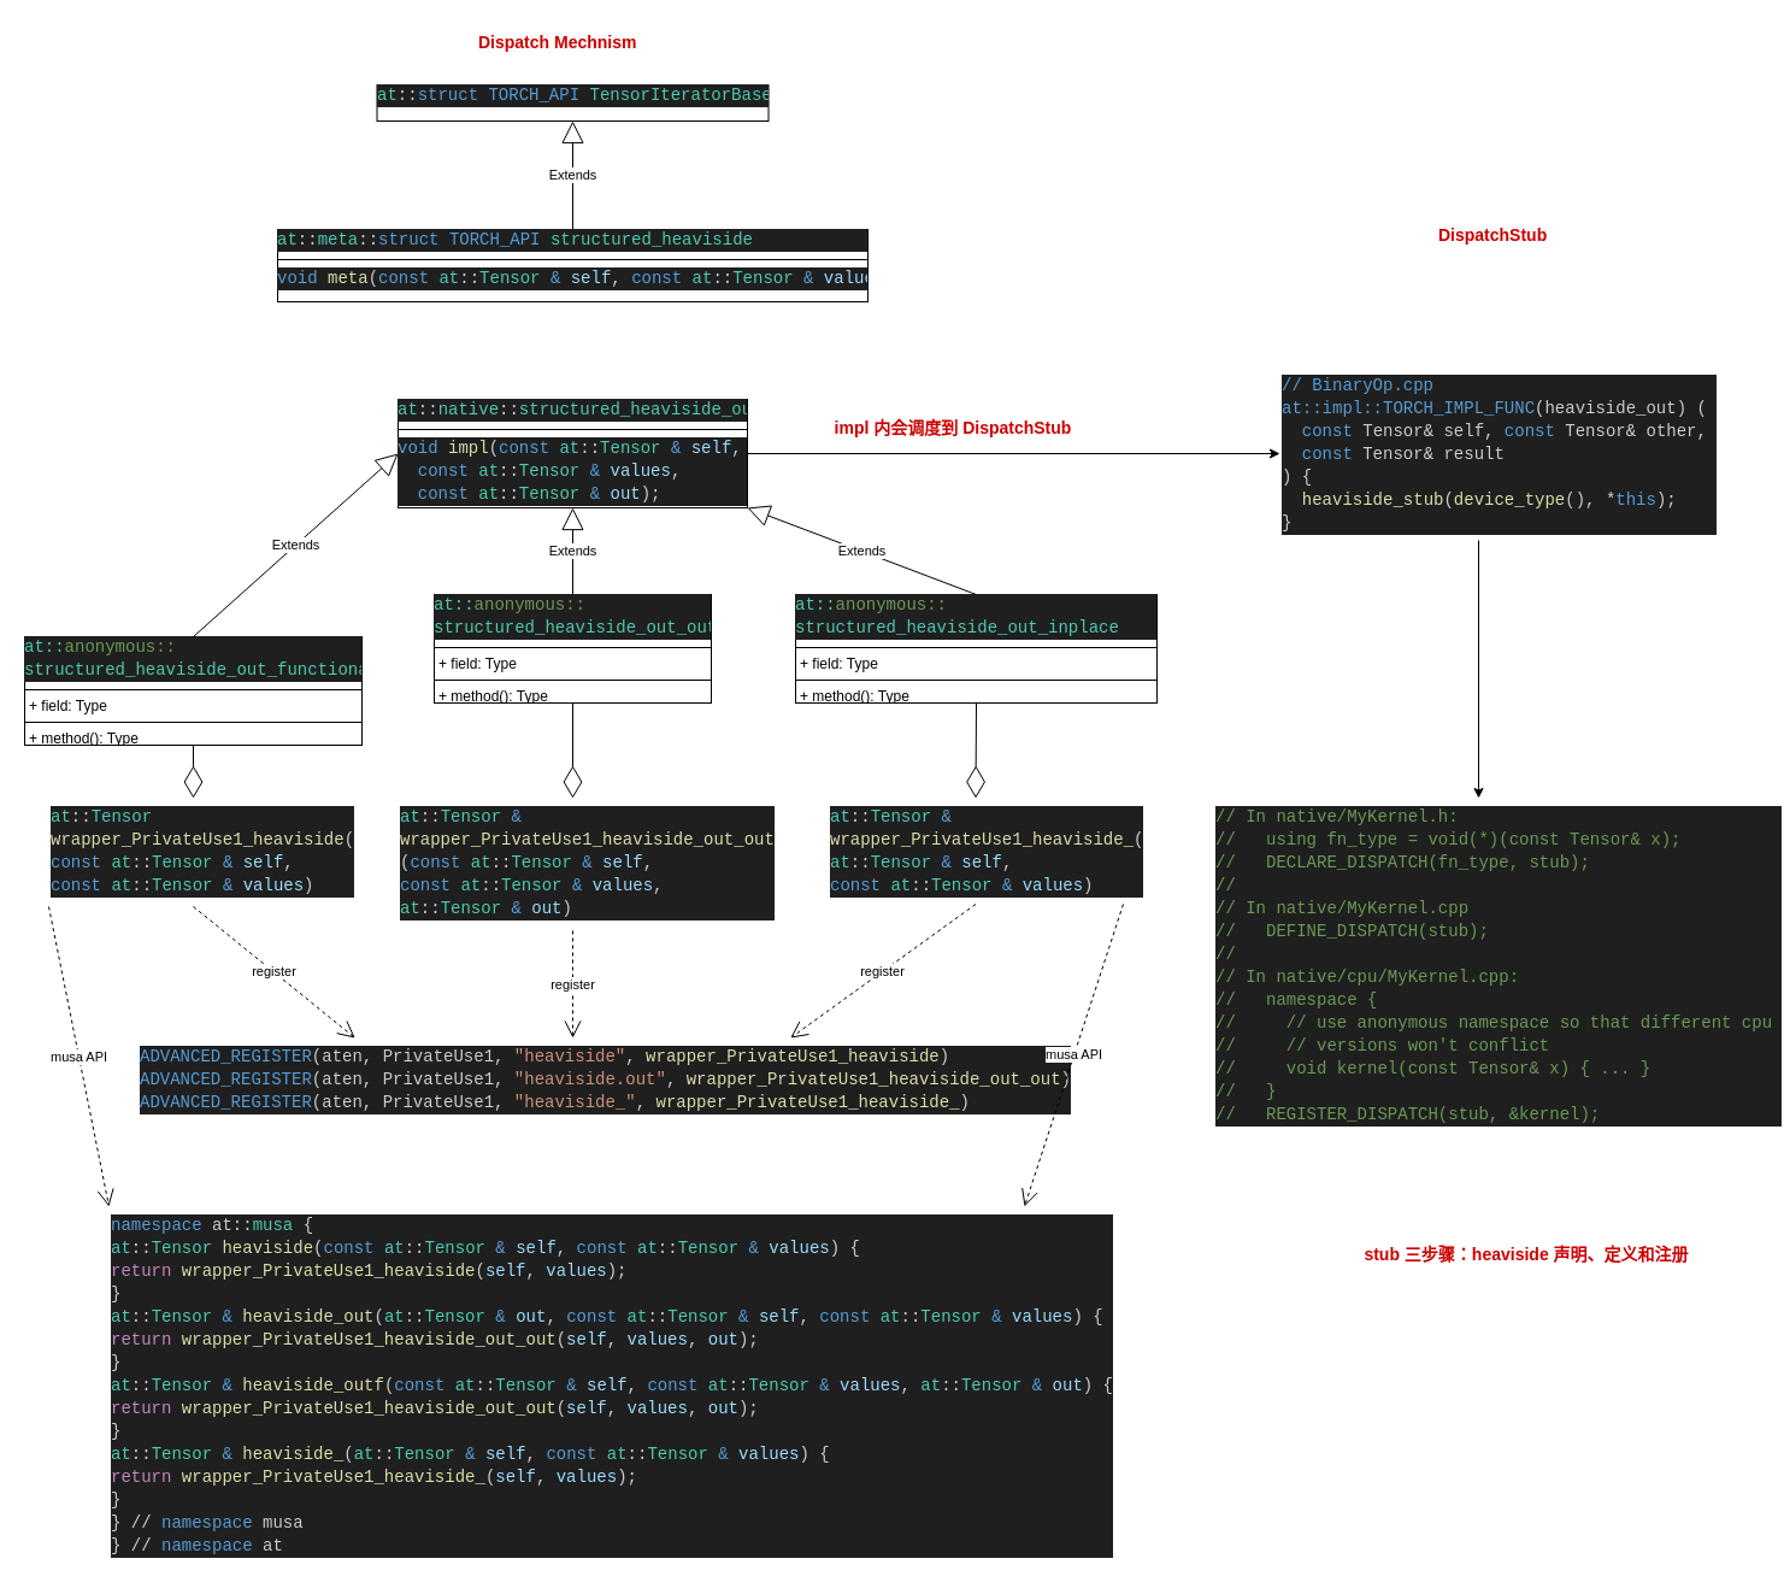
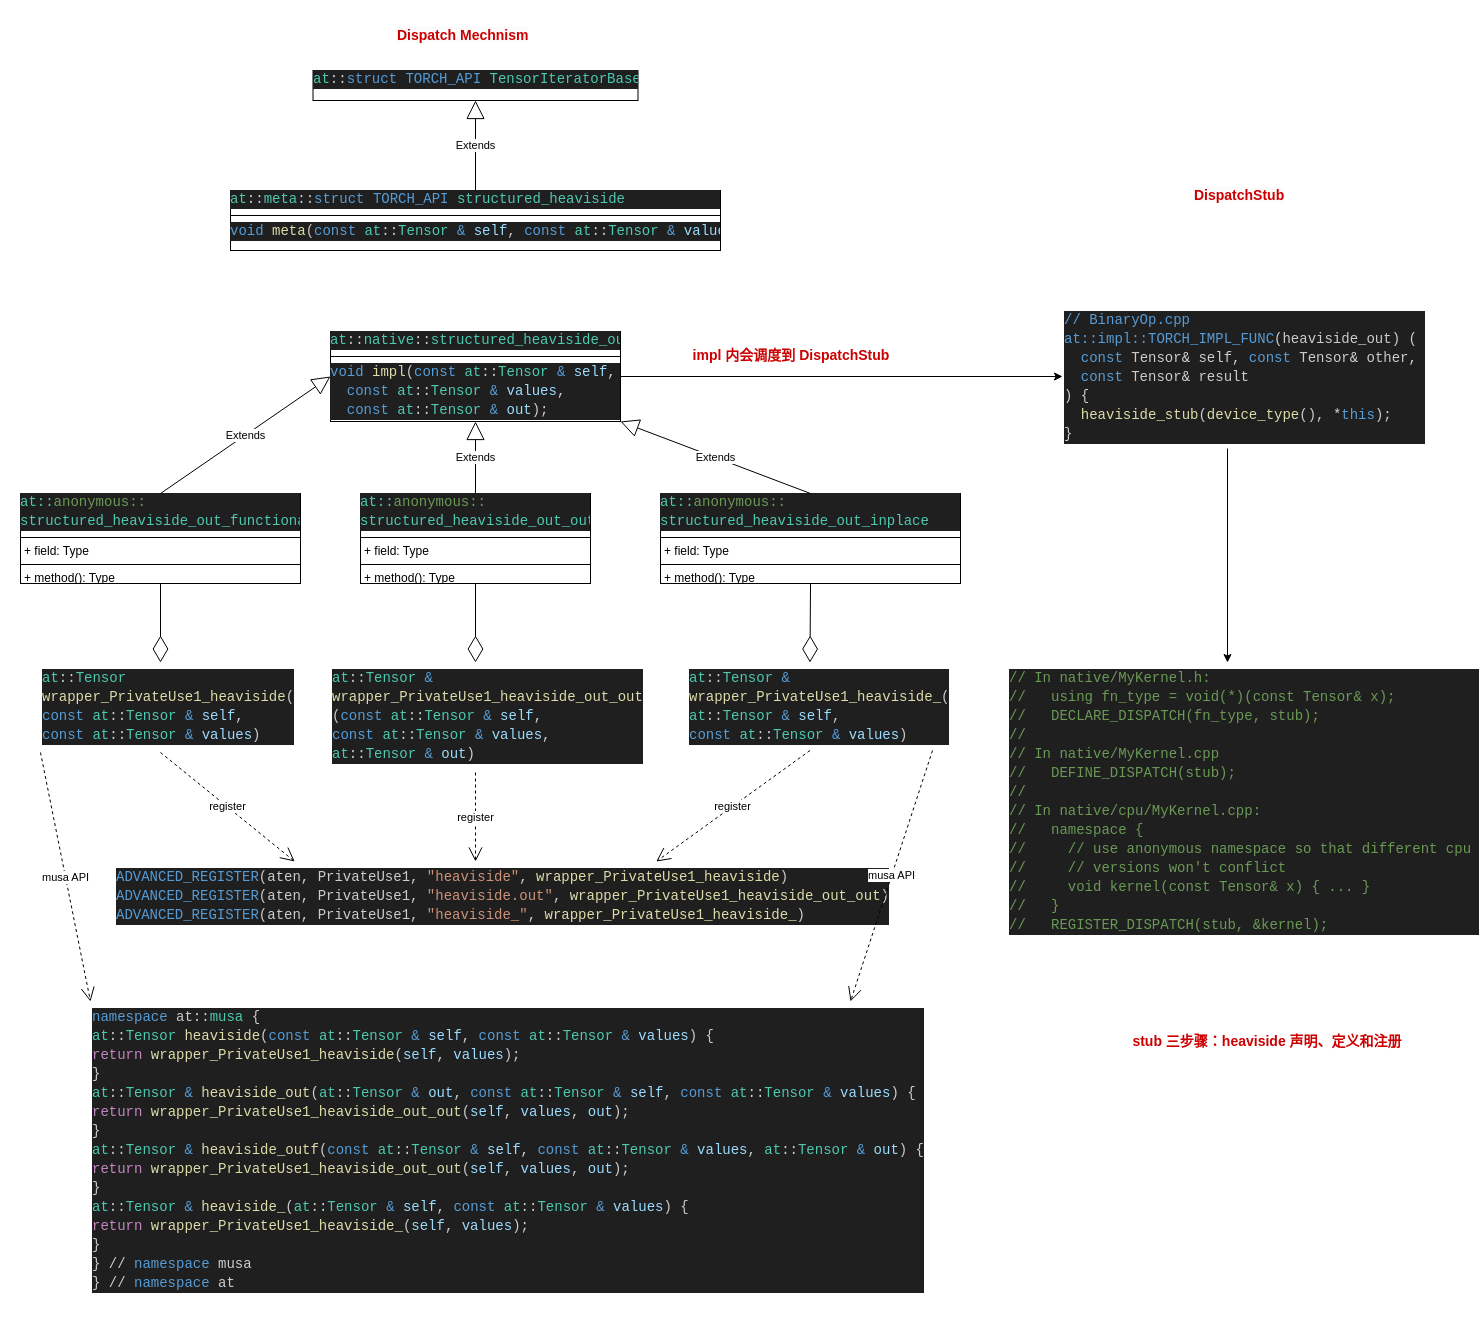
- <mxCell id="7" value="&lt;div style=&quot;color: rgb(204, 204, 204); background-color: rgb(31, 31, 31); font-family: Consolas, &amp;quot;Courier New&amp;quot;, monospace; font-size: 14px; line-height: 19px; white-space: pre;&quot;&gt;&lt;span style=&quot;background-color: initial; color: rgb(78, 201, 176);&quot;&gt;at::&lt;/span&gt;&lt;span style=&quot;background-color: initial; color: rgb(106, 153, 85);&quot;&gt;anonymous::&lt;/span&gt;&lt;/div&gt;&lt;div style=&quot;color: rgb(204, 204, 204); background-color: rgb(31, 31, 31); font-family: Consolas, &amp;quot;Courier New&amp;quot;, monospace; font-size: 14px; line-height: 19px; white-space: pre;&quot;&gt;&lt;span style=&quot;color: rgb(78, 201, 176);&quot;&gt;structured_heaviside_out_functional&lt;/span&gt; &lt;/div&gt;&lt;hr size=&quot;1&quot; style=&quot;border-style:solid;&quot;&gt;&lt;p style=&quot;margin:0px;margin-left:4px;&quot;&gt;+ field: Type&lt;/p&gt;&lt;hr size=&quot;1&quot; style=&quot;border-style:solid;&quot;&gt;&lt;p style=&quot;margin:0px;margin-left:4px;&quot;&gt;+ method(): Type&lt;/p&gt;" style="verticalAlign=top;align=left;overflow=fill;html=1;whiteSpace=wrap;" vertex="1" parent="1"><mxGeometry x="20" y="528" width="280" height="90" as="geometry" /></mxCell>
+ <mxCell id="7" value="&lt;div style=&quot;color: rgb(204, 204, 204); background-color: rgb(31, 31, 31); font-family: Consolas, &amp;quot;Courier New&amp;quot;, monospace; font-size: 14px; line-height: 19px; white-space: pre;&quot;&gt;&lt;span style=&quot;background-color: initial; color: rgb(78, 201, 176);&quot;&gt;at::&lt;/span&gt;&lt;span style=&quot;background-color: initial; color: rgb(106, 153, 85);&quot;&gt;anonymous::&lt;/span&gt;&lt;/div&gt;&lt;div style=&quot;color: rgb(204, 204, 204); background-color: rgb(31, 31, 31); font-family: Consolas, &amp;quot;Courier New&amp;quot;, monospace; font-size: 14px; line-height: 19px; white-space: pre;&quot;&gt;&lt;span style=&quot;color: rgb(78, 201, 176);&quot;&gt;structured_heaviside_out_functional&lt;/span&gt; &lt;/div&gt;&lt;hr size=&quot;1&quot; style=&quot;border-style:solid;&quot;&gt;&lt;p style=&quot;margin:0px;margin-left:4px;&quot;&gt;+ field: Type&lt;/p&gt;&lt;hr size=&quot;1&quot; style=&quot;border-style:solid;&quot;&gt;&lt;p style=&quot;margin:0px;margin-left:4px;&quot;&gt;+ method(): Type&lt;/p&gt;" style="verticalAlign=top;align=left;overflow=fill;html=1;whiteSpace=wrap;" vertex="1" parent="1"><mxGeometry x="20" y="493" width="280" height="90" as="geometry" /></mxCell>
